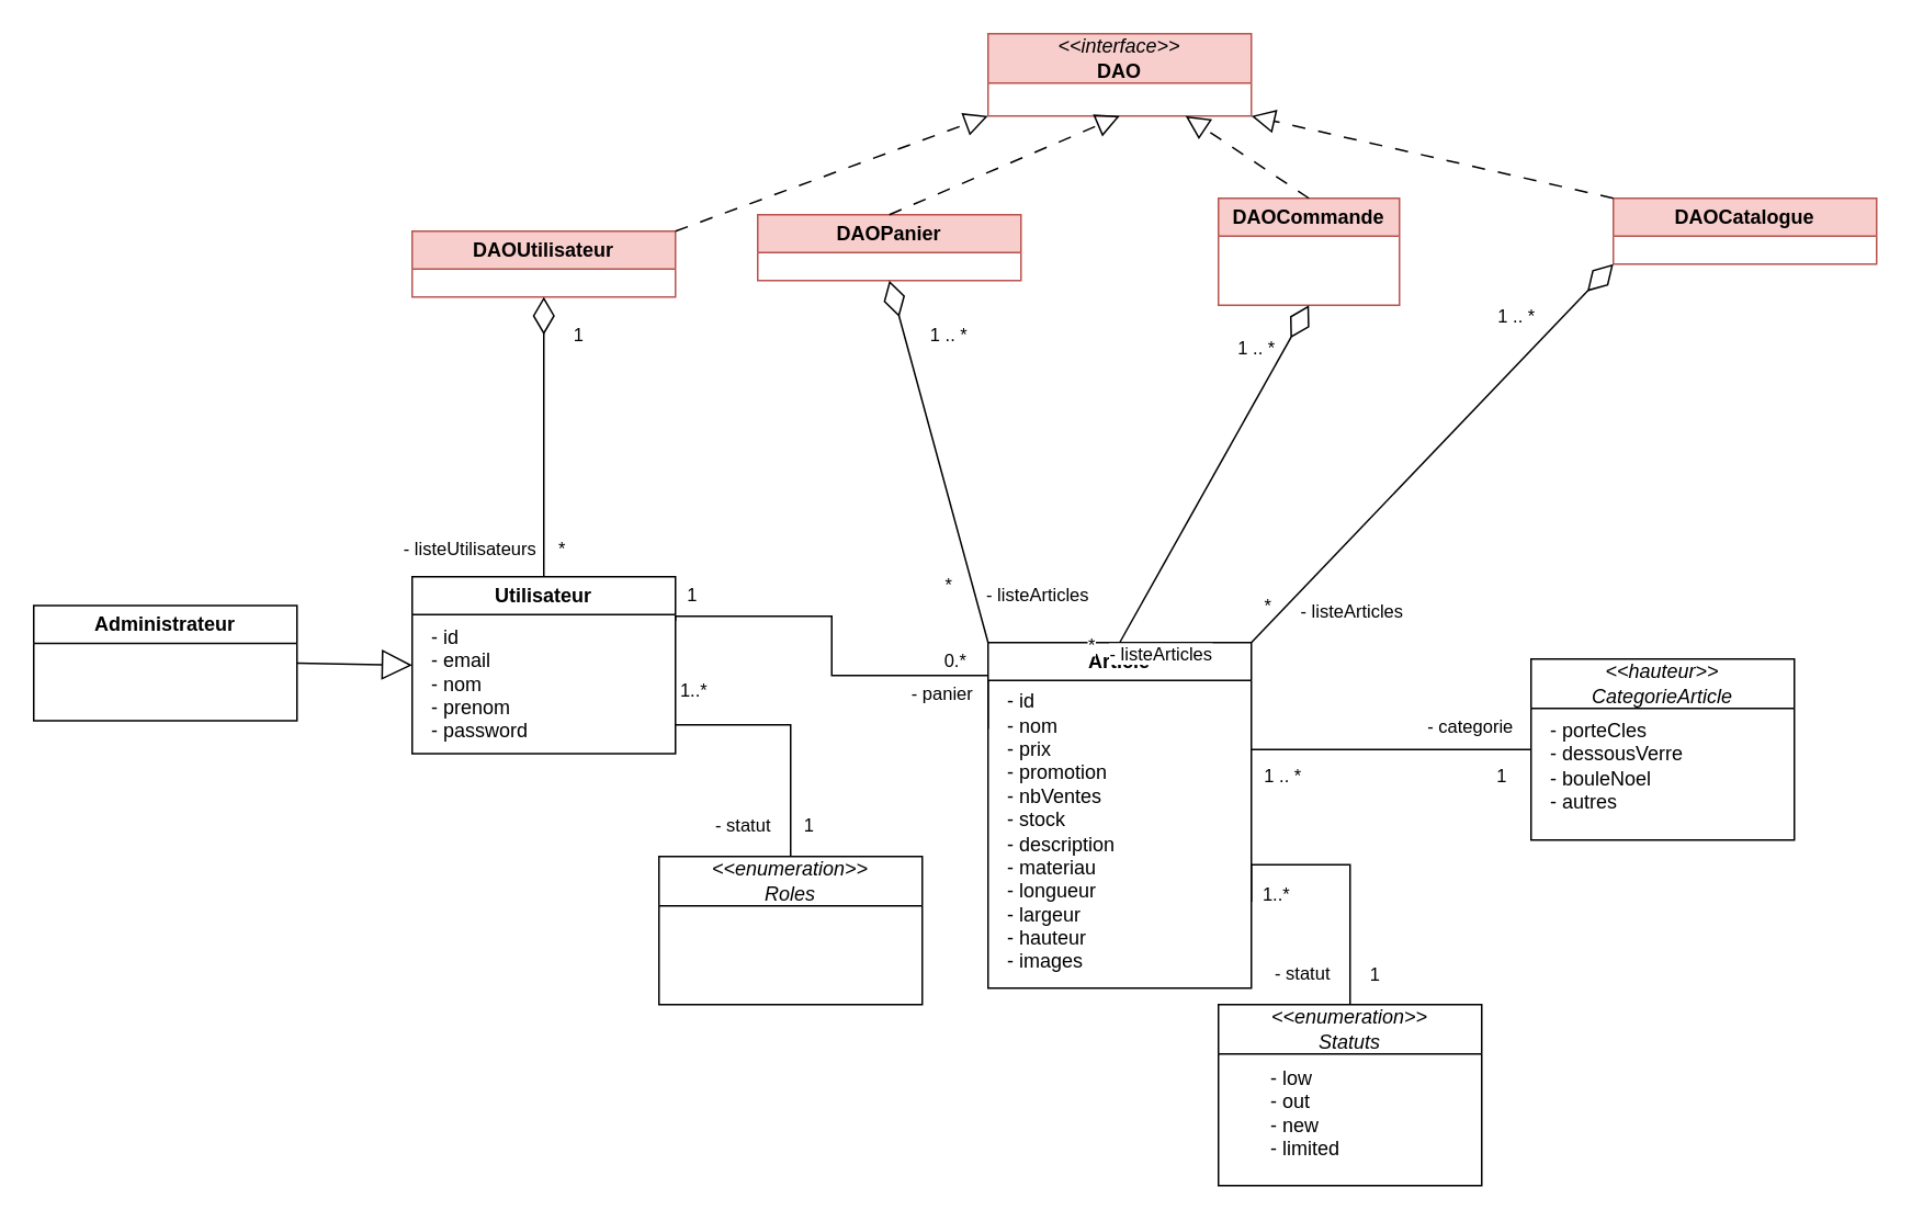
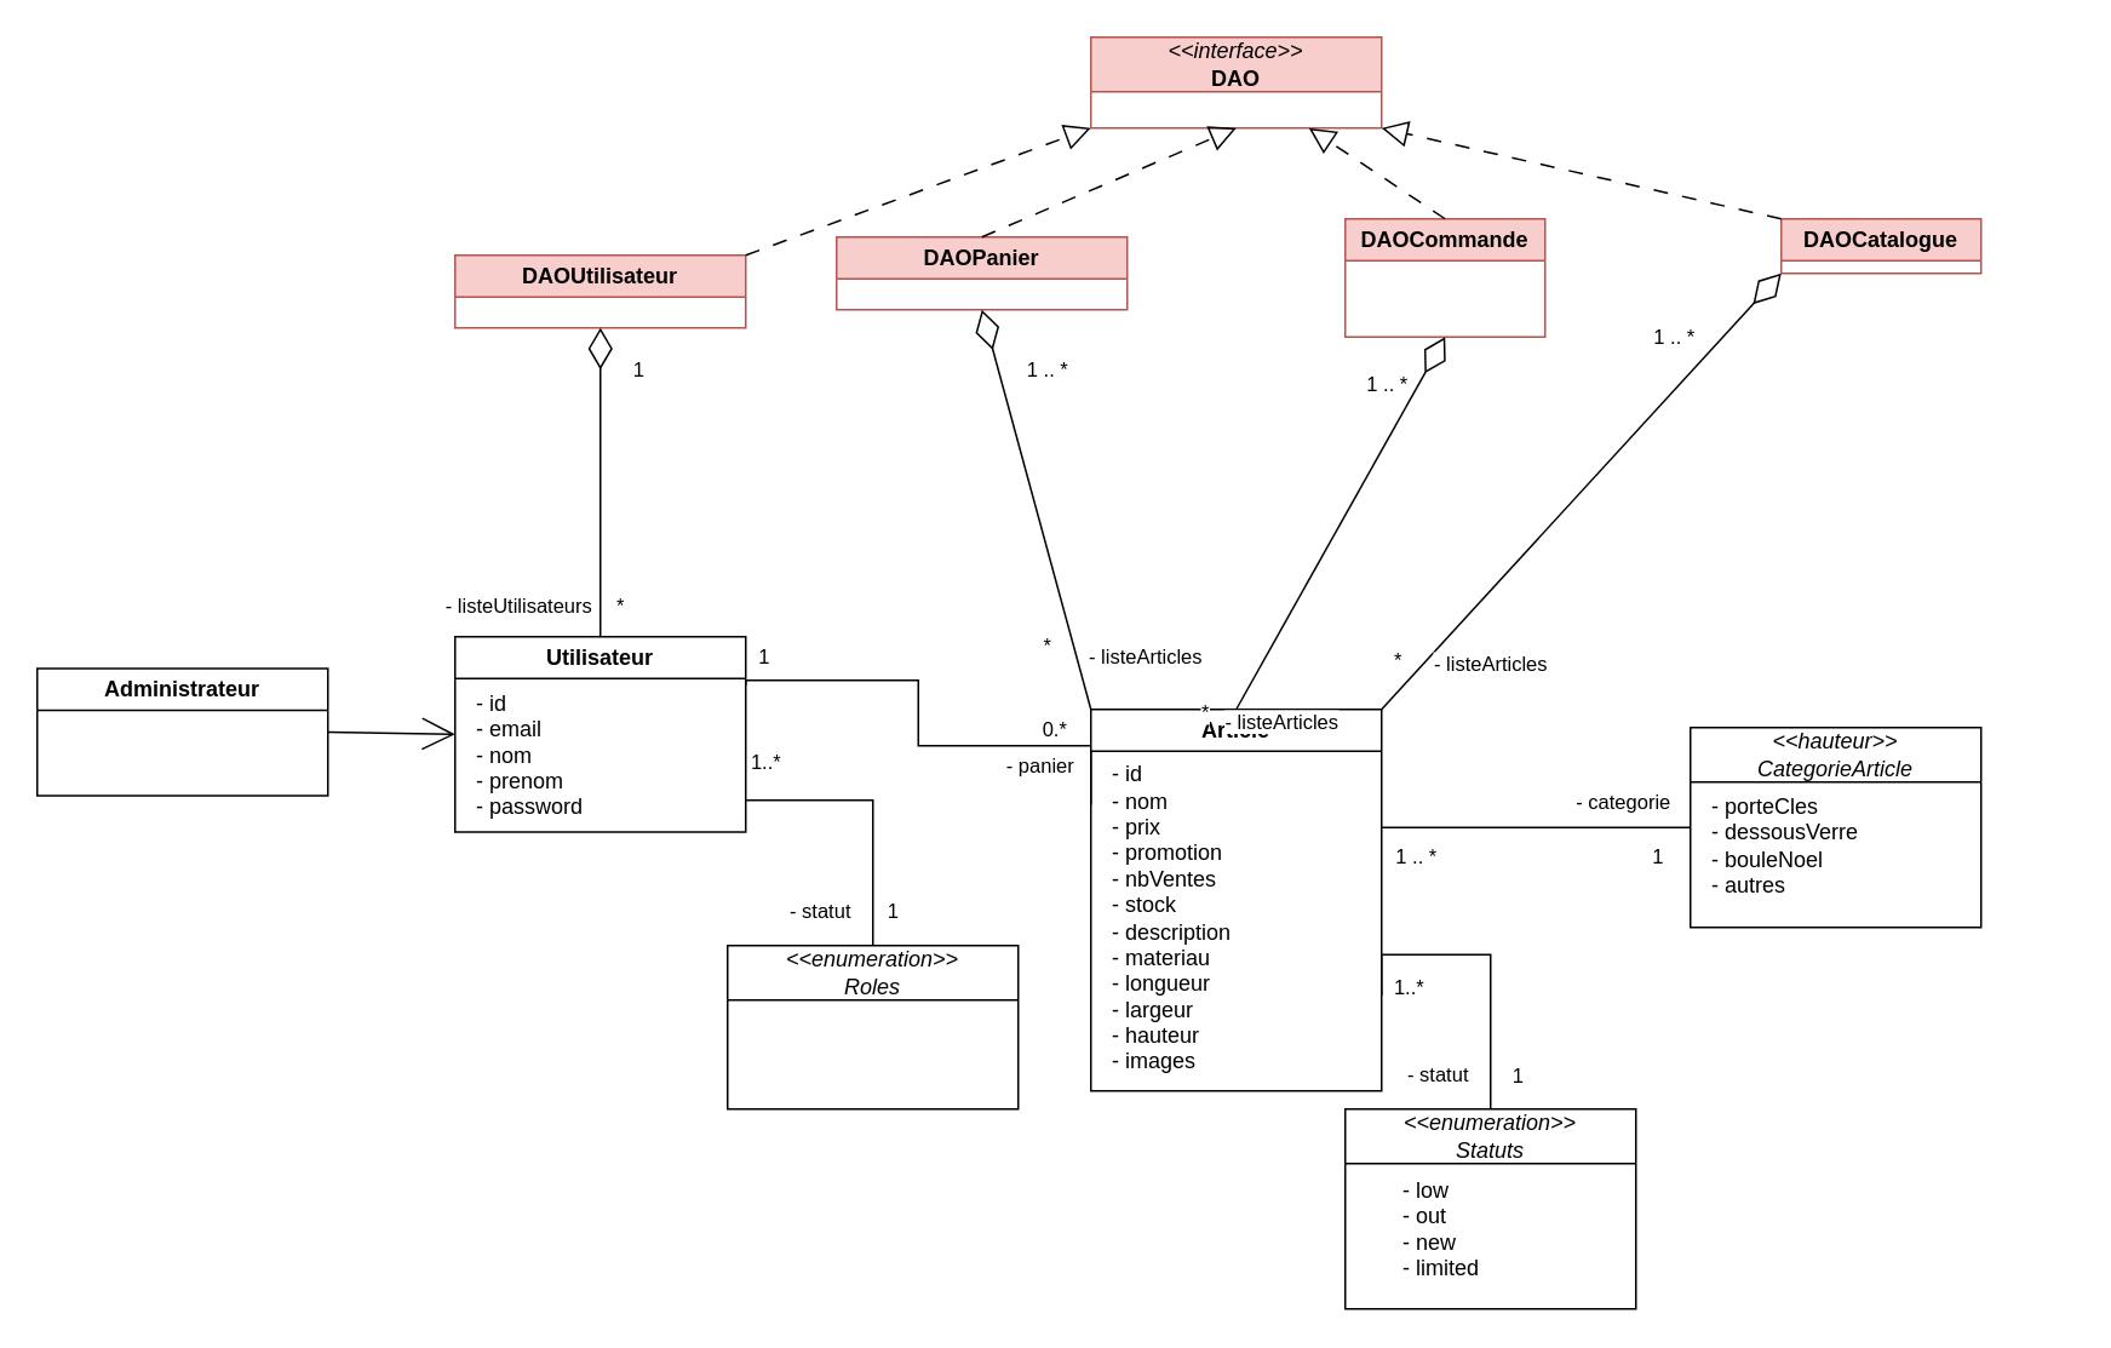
- <mxCell id="40" value="DAOCatalogue" style="swimlane;whiteSpace=wrap;html=1;fillColor=#f8cecc;strokeColor=#b85450;" parent="1" vertex="1"><mxGeometry x="980" y="120" width="160" height="40" as="geometry" /></mxCell>
+ <mxCell id="40" value="DAOCatalogue" style="swimlane;whiteSpace=wrap;html=1;fillColor=#f8cecc;strokeColor=#b85450;" parent="1" vertex="1"><mxGeometry x="980" y="120" width="110" height="30" as="geometry" /></mxCell>
- <mxCell id="8" value="" style="endArrow=block;endSize=16;endFill=0;html=1;rounded=0;exitX=1;exitY=0.5;exitDx=0;exitDy=0;entryX=0;entryY=0.5;entryDx=0;entryDy=0;" parent="1" source="7" target="5" edge="1"><mxGeometry width="160" relative="1" as="geometry"><mxPoint x="310" y="515" as="sourcePoint" /><mxPoint x="470" y="515" as="targetPoint" /></mxGeometry></mxCell>
+ <mxCell id="8" value="" style="endArrow=open;endSize=16;endFill=0;html=1;rounded=0;exitX=1;exitY=0.5;exitDx=0;exitDy=0;entryX=0;entryY=0.5;entryDx=0;entryDy=0;" parent="1" source="7" target="5" edge="1"><mxGeometry width="160" relative="1" as="geometry"><mxPoint x="310" y="515" as="sourcePoint" /><mxPoint x="470" y="515" as="targetPoint" /></mxGeometry></mxCell>
